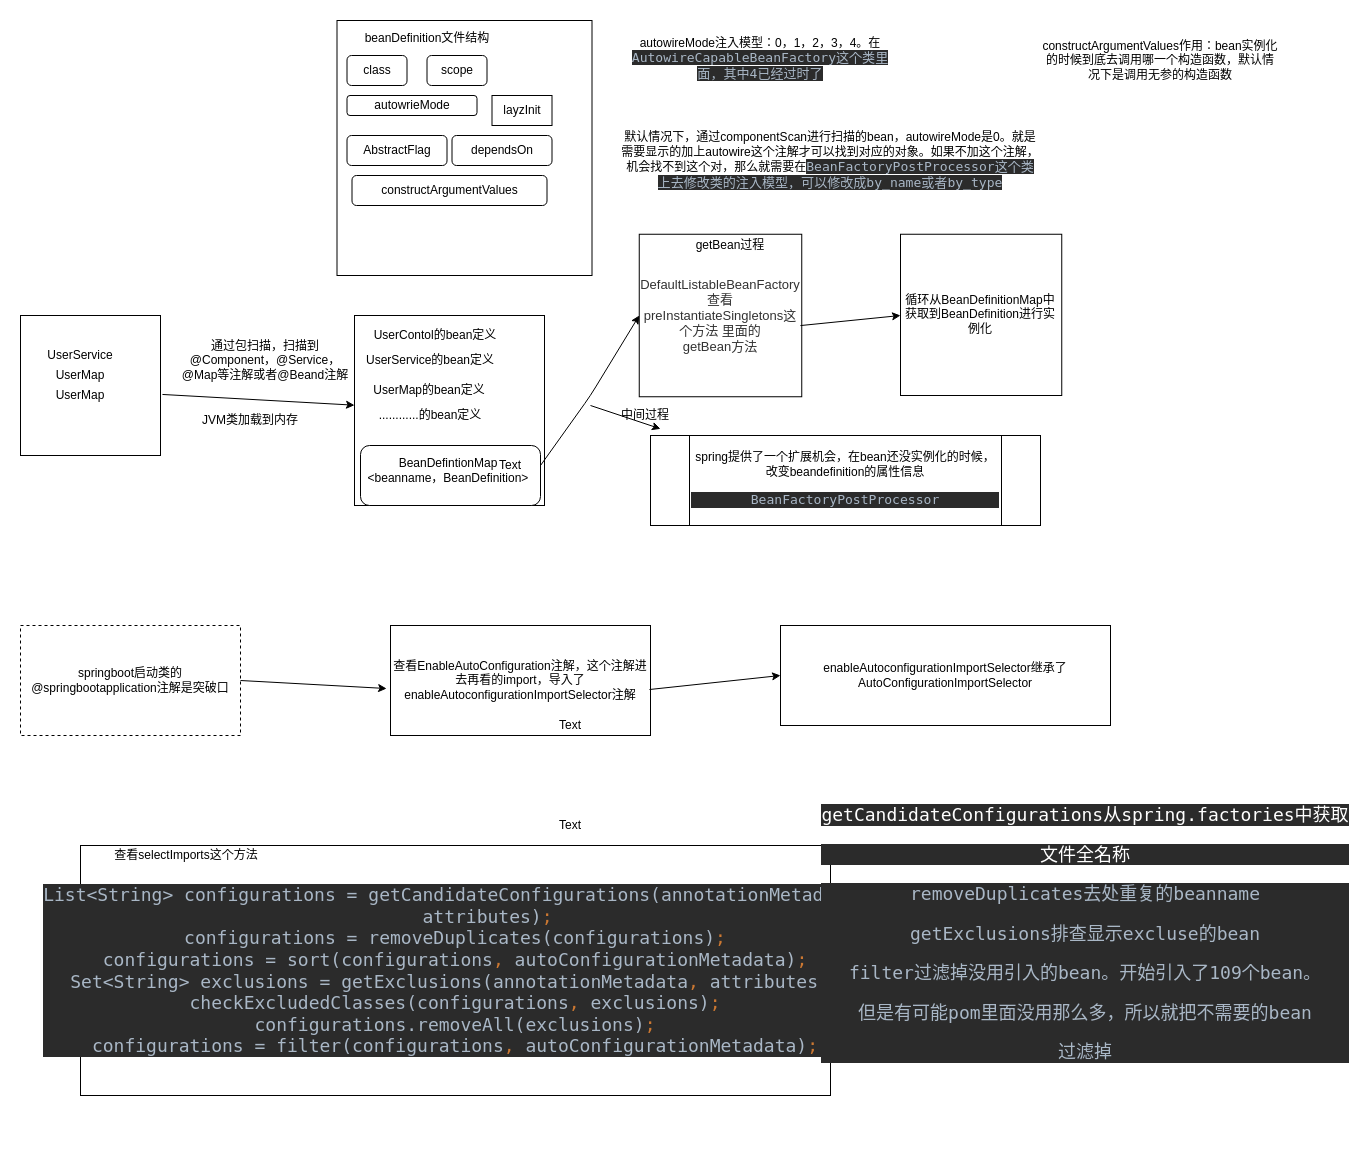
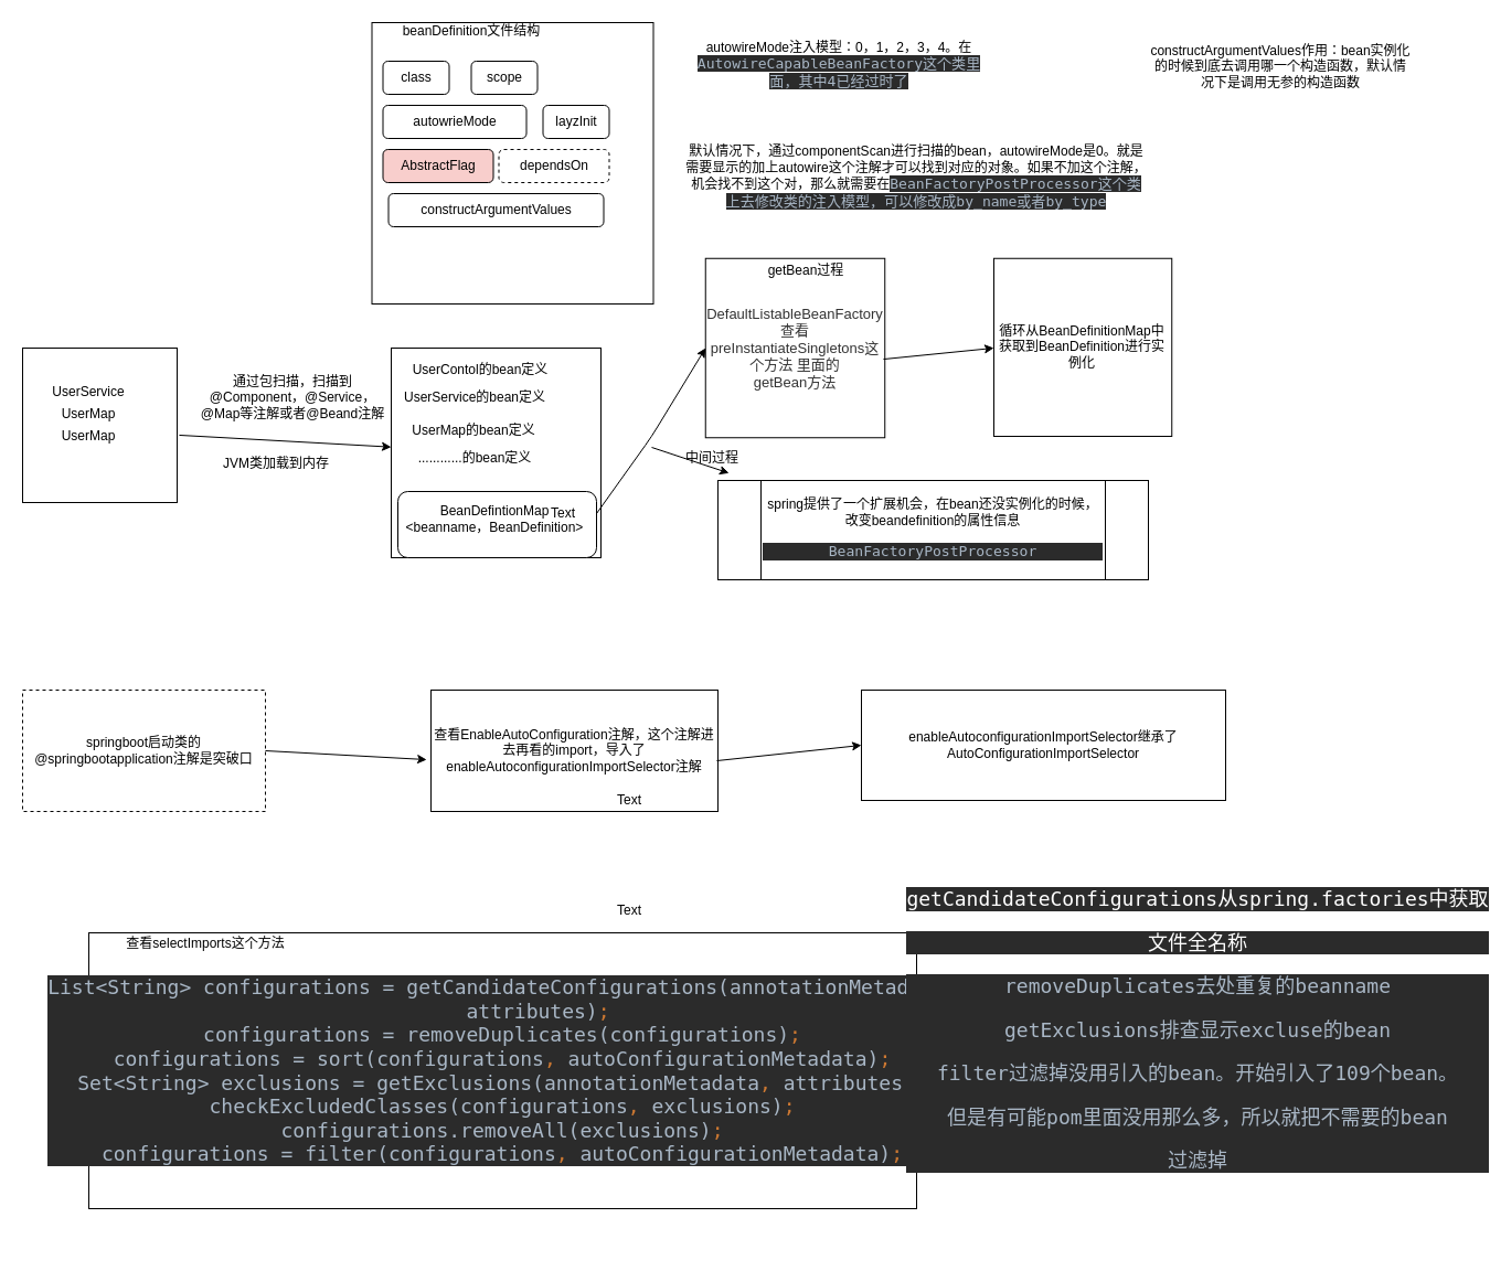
- <mxCell id="17" value="beanDefinition文件结构" style="text;html=1;strokeColor=none;fillColor=none;align=center;verticalAlign=middle;whiteSpace=wrap;rounded=0;" parent="1" vertex="1"><mxGeometry x="356.5" y="30" width="140" height="15" as="geometry" /></mxCell>
+ <mxCell id="17" value="beanDefinition文件结构" style="text;html=1;strokeColor=none;fillColor=none;align=center;verticalAlign=middle;whiteSpace=wrap;rounded=0;" parent="1" vertex="1"><mxGeometry x="356.5" y="20" width="140" height="15" as="geometry" /></mxCell>
- <mxCell id="20" value="autowrieMode" style="rounded=1;whiteSpace=wrap;html=1;" parent="1" vertex="1"><mxGeometry x="346.5" y="95" width="130" height="20" as="geometry" /></mxCell>
+ <mxCell id="20" value="autowrieMode" style="rounded=1;whiteSpace=wrap;html=1;" parent="1" vertex="1"><mxGeometry x="346.5" y="95" width="130" height="30" as="geometry" /></mxCell>
- <mxCell id="21" value="layzInit" style="whiteSpace=wrap;html=1;rounded=0;" parent="1" vertex="1"><mxGeometry x="491.5" y="95" width="60" height="30" as="geometry" /></mxCell>
+ <mxCell id="21" value="layzInit" style="rounded=1;whiteSpace=wrap;html=1;" parent="1" vertex="1"><mxGeometry x="491.5" y="95" width="60" height="30" as="geometry" /></mxCell>
- <mxCell id="22" value="AbstractFlag" style="rounded=1;whiteSpace=wrap;html=1;" parent="1" vertex="1"><mxGeometry x="346.5" y="135" width="100" height="30" as="geometry" /></mxCell>
+ <mxCell id="22" value="AbstractFlag" style="rounded=1;whiteSpace=wrap;html=1;fillColor=#f8cecc;" parent="1" vertex="1"><mxGeometry x="346.5" y="135" width="100" height="30" as="geometry" /></mxCell>
- <mxCell id="23" value="dependsOn" style="rounded=1;whiteSpace=wrap;html=1;" parent="1" vertex="1"><mxGeometry x="451.5" y="135" width="100" height="30" as="geometry" /></mxCell>
+ <mxCell id="23" value="dependsOn" style="rounded=1;whiteSpace=wrap;html=1;dashed=1;" parent="1" vertex="1"><mxGeometry x="451.5" y="135" width="100" height="30" as="geometry" /></mxCell>
